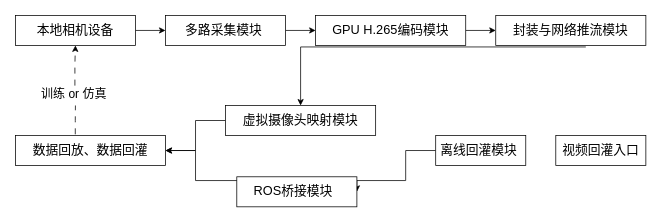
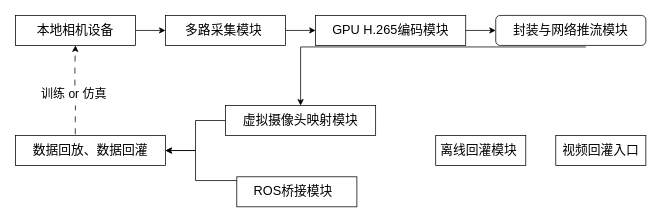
- <mxCell id="9" value="&lt;font style=&quot;font-size: 17px;&quot;&gt;封装与网络推流模块&lt;/font&gt;" style="rounded=0;whiteSpace=wrap;html=1;" vertex="1" parent="1"><mxGeometry x="660" y="20" width="200" height="40" as="geometry" /></mxCell>
+ <mxCell id="9" value="&lt;font style=&quot;font-size: 17px;&quot;&gt;封装与网络推流模块&lt;/font&gt;" style="whiteSpace=wrap;html=1;rounded=1;" vertex="1" parent="1"><mxGeometry x="660" y="20" width="200" height="40" as="geometry" /></mxCell>
- <mxCell id="10" value="" style="edgeStyle=orthogonalEdgeStyle;rounded=0;orthogonalLoop=1;jettySize=auto;html=1;entryX=1;entryY=0.5;entryDx=0;entryDy=0;exitX=0;exitY=0.5;exitDx=0;exitDy=0;" edge="1" parent="1" source="18" target="15"><mxGeometry relative="1" as="geometry"><Array as="points"><mxPoint x="540" y="200" /><mxPoint x="540" y="240" /></Array></mxGeometry></mxCell>
